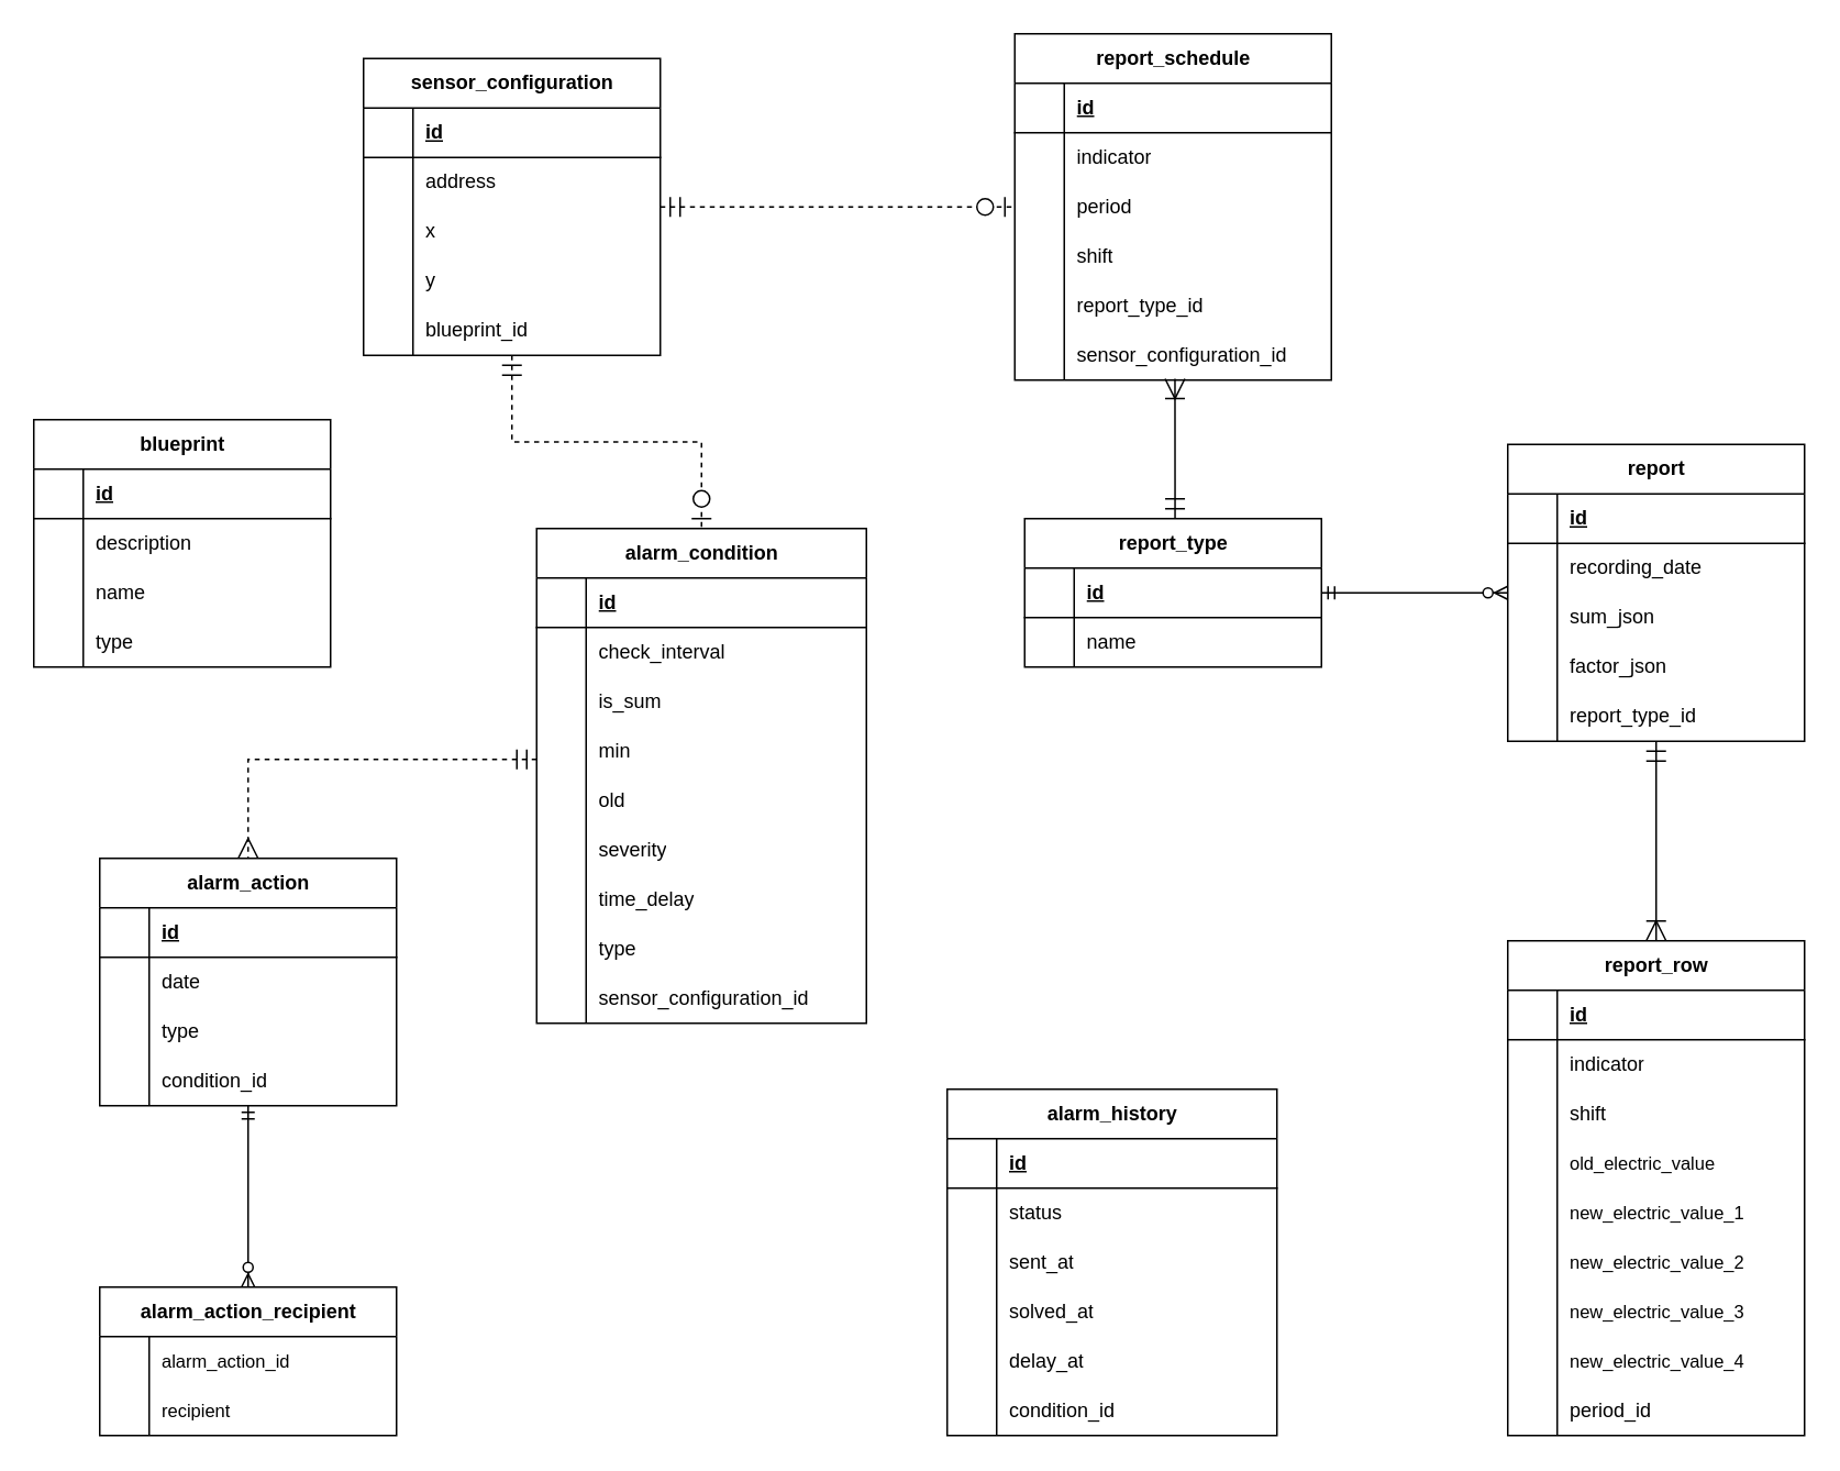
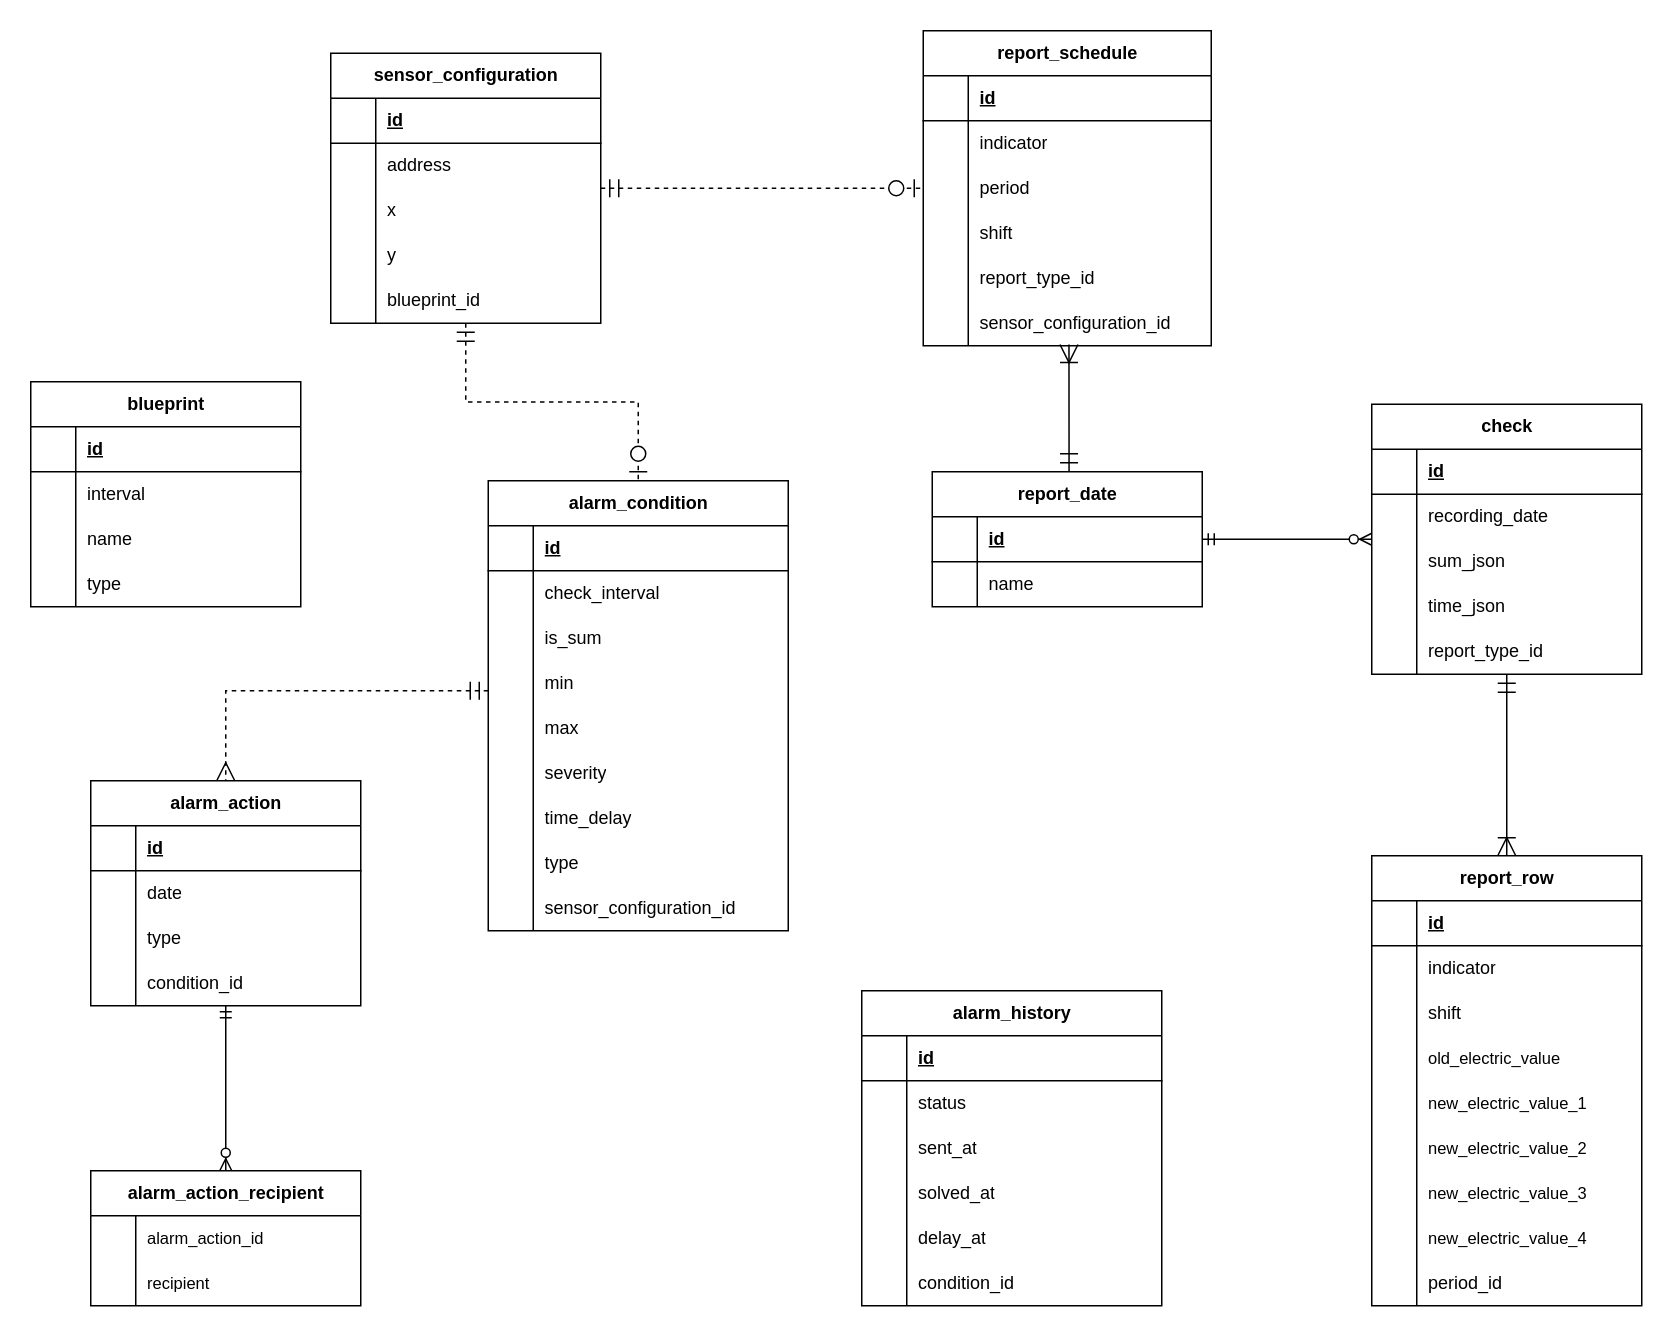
- <mxCell id="35" value="report" style="shape=table;startSize=30;container=1;collapsible=1;childLayout=tableLayout;fixedRows=1;rowLines=0;fontStyle=1;align=center;resizeLast=1;html=1;" vertex="1" parent="1"><mxGeometry x="914" y="269" width="180" height="180" as="geometry" /></mxCell>
+ <mxCell id="35" value="check" style="shape=table;startSize=30;container=1;collapsible=1;childLayout=tableLayout;fixedRows=1;rowLines=0;fontStyle=1;align=center;resizeLast=1;html=1;" vertex="1" parent="1"><mxGeometry x="914" y="269" width="180" height="180" as="geometry" /></mxCell>
- <mxCell id="101" value="description" style="shape=partialRectangle;connectable=0;fillColor=none;top=0;left=0;bottom=0;right=0;align=left;spacingLeft=6;overflow=hidden;whiteSpace=wrap;html=1;" vertex="1" parent="99"><mxGeometry x="30" width="150" height="30" as="geometry"><mxRectangle width="150" height="30" as="alternateBounds" /></mxGeometry></mxCell>
+ <mxCell id="101" value="interval" style="shape=partialRectangle;connectable=0;fillColor=none;top=0;left=0;bottom=0;right=0;align=left;spacingLeft=6;overflow=hidden;whiteSpace=wrap;html=1;" vertex="1" parent="99"><mxGeometry x="30" width="150" height="30" as="geometry"><mxRectangle width="150" height="30" as="alternateBounds" /></mxGeometry></mxCell>
- <mxCell id="28" value="report_type" style="shape=table;startSize=30;container=1;collapsible=1;childLayout=tableLayout;fixedRows=1;rowLines=0;fontStyle=1;align=center;resizeLast=1;html=1;" vertex="1" parent="1"><mxGeometry x="621" y="314" width="180" height="90" as="geometry" /></mxCell>
+ <mxCell id="28" value="report_date" style="shape=table;startSize=30;container=1;collapsible=1;childLayout=tableLayout;fixedRows=1;rowLines=0;fontStyle=1;align=center;resizeLast=1;html=1;" vertex="1" parent="1"><mxGeometry x="621" y="314" width="180" height="90" as="geometry" /></mxCell>
- <mxCell id="47" value="factor_json" style="shape=partialRectangle;connectable=0;fillColor=none;top=0;left=0;bottom=0;right=0;align=left;spacingLeft=6;overflow=hidden;whiteSpace=wrap;html=1;" vertex="1" parent="45"><mxGeometry x="30" width="150" height="30" as="geometry"><mxRectangle width="150" height="30" as="alternateBounds" /></mxGeometry></mxCell>
+ <mxCell id="47" value="time_json" style="shape=partialRectangle;connectable=0;fillColor=none;top=0;left=0;bottom=0;right=0;align=left;spacingLeft=6;overflow=hidden;whiteSpace=wrap;html=1;" vertex="1" parent="45"><mxGeometry x="30" width="150" height="30" as="geometry"><mxRectangle width="150" height="30" as="alternateBounds" /></mxGeometry></mxCell>
- <mxCell id="123" value="old" style="shape=partialRectangle;connectable=0;fillColor=none;top=0;left=0;bottom=0;right=0;align=left;spacingLeft=6;overflow=hidden;whiteSpace=wrap;html=1;" vertex="1" parent="121"><mxGeometry x="30" width="170" height="30" as="geometry"><mxRectangle width="170" height="30" as="alternateBounds" /></mxGeometry></mxCell>
+ <mxCell id="123" value="max" style="shape=partialRectangle;connectable=0;fillColor=none;top=0;left=0;bottom=0;right=0;align=left;spacingLeft=6;overflow=hidden;whiteSpace=wrap;html=1;" vertex="1" parent="121"><mxGeometry x="30" width="170" height="30" as="geometry"><mxRectangle width="170" height="30" as="alternateBounds" /></mxGeometry></mxCell>
